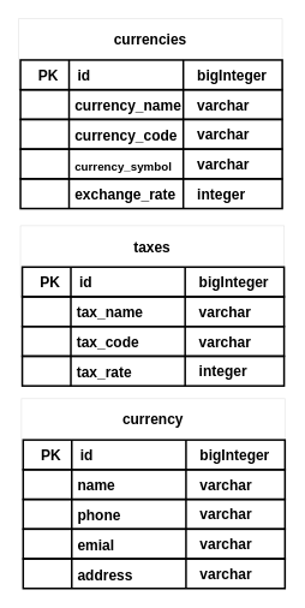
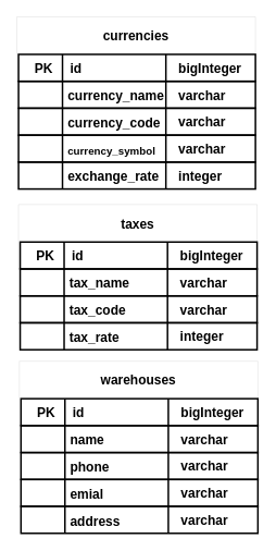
- <mxCell id="52" value="currency" style="swimlane;startSize=45;fontSize=16;strokeColor=#000000;swimlaneLine=0;fontColor=default;strokeWidth=0;rounded=0;" parent="51" vertex="1"><mxGeometry width="293" height="79" as="geometry"><mxRectangle width="119" height="45" as="alternateBounds" /></mxGeometry></mxCell>
+ <mxCell id="52" value="warehouses" style="swimlane;startSize=45;fontSize=16;strokeColor=#000000;swimlaneLine=0;fontColor=default;strokeWidth=0;rounded=0;" parent="51" vertex="1"><mxGeometry width="293" height="79" as="geometry"><mxRectangle width="119" height="45" as="alternateBounds" /></mxGeometry></mxCell>
